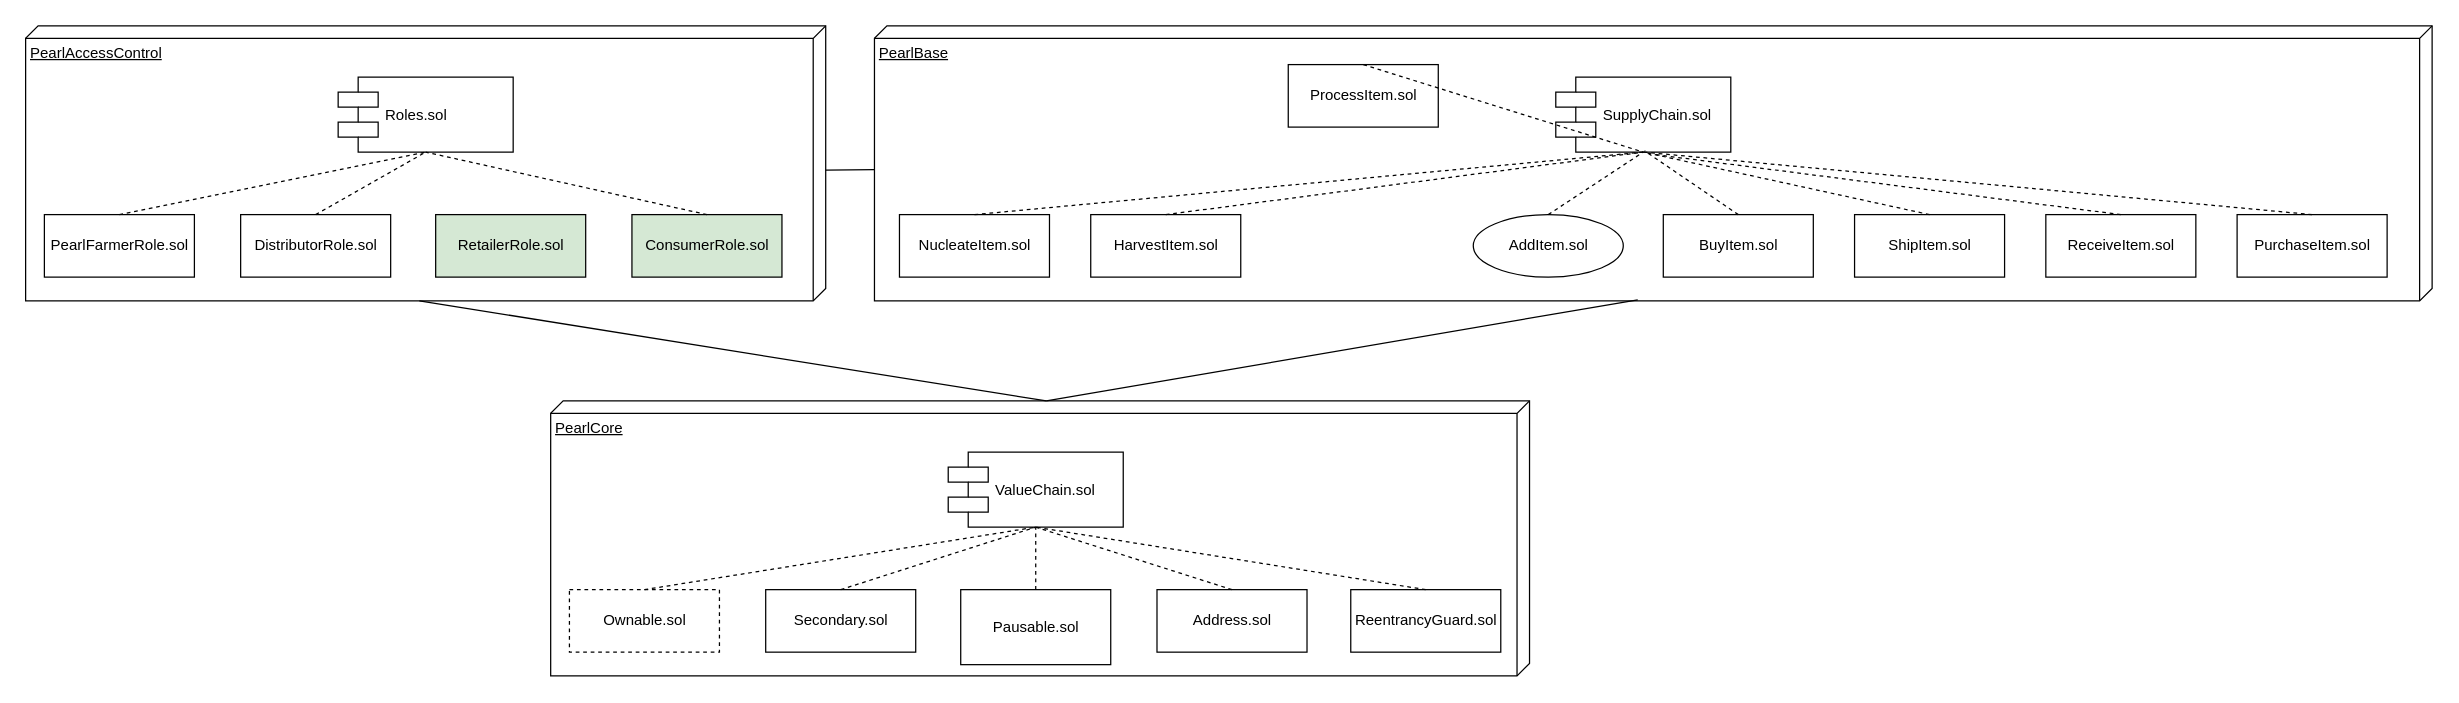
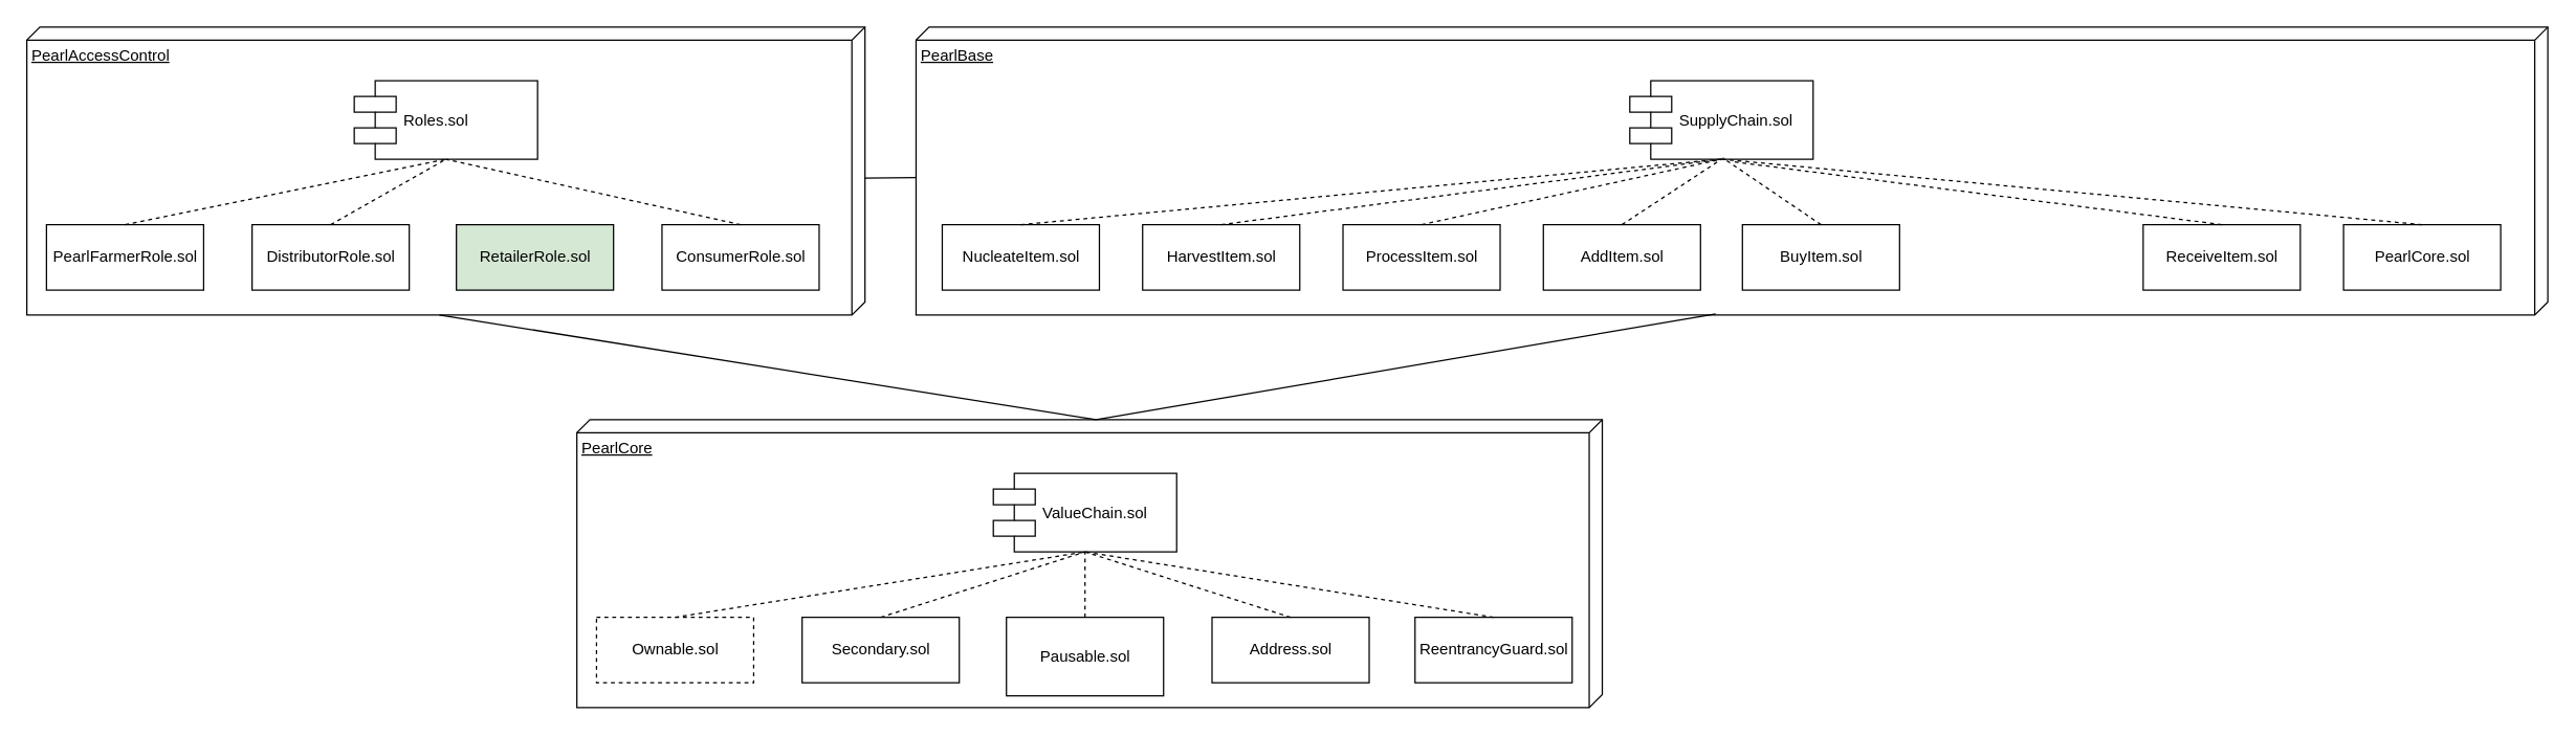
- <mxCell id="15" value="ProcessItem.sol" style="html=1;" parent="1" vertex="1"><mxGeometry x="1030" y="51" width="120" height="50" as="geometry" /></mxCell>
+ <mxCell id="15" value="ProcessItem.sol" style="html=1;" parent="1" vertex="1"><mxGeometry x="1025" y="171" width="120" height="50" as="geometry" /></mxCell>
- <mxCell id="25" value="" style="endArrow=none;dashed=1;html=1;exitX=0.5;exitY=0;exitDx=0;exitDy=0;entryX=0.5;entryY=1;entryDx=0;entryDy=0;" parent="1" source="22" target="12" edge="1"><mxGeometry width="50" height="50" relative="1" as="geometry"><mxPoint x="1258.286" y="190.429" as="sourcePoint" /><mxPoint x="1315" y="120" as="targetPoint" /></mxGeometry></mxCell>
- <mxCell id="7" value="ConsumerRole.sol" style="html=1;fillColor=#d5e8d4;" parent="1" vertex="1"><mxGeometry x="505" y="171" width="120" height="50" as="geometry" /></mxCell>
+ <mxCell id="7" value="ConsumerRole.sol" style="html=1;" parent="1" vertex="1"><mxGeometry x="505" y="171" width="120" height="50" as="geometry" /></mxCell>
- <mxCell id="16" value="AddItem.sol" style="ellipse;html=1;" parent="1" vertex="1"><mxGeometry x="1178" y="171" width="120" height="50" as="geometry" /></mxCell>
+ <mxCell id="16" value="AddItem.sol" style="html=1;" parent="1" vertex="1"><mxGeometry x="1178" y="171" width="120" height="50" as="geometry" /></mxCell>
- <mxCell id="22" value="ShipItem.sol" style="html=1;" parent="1" vertex="1"><mxGeometry x="1483" y="171" width="120" height="50" as="geometry" /></mxCell>
- <mxCell id="24" value="PurchaseItem.sol" style="html=1;" parent="1" vertex="1"><mxGeometry x="1789" y="171" width="120" height="50" as="geometry" /></mxCell>
+ <mxCell id="24" value="PearlCore.sol" style="html=1;" parent="1" vertex="1"><mxGeometry x="1789" y="171" width="120" height="50" as="geometry" /></mxCell>
